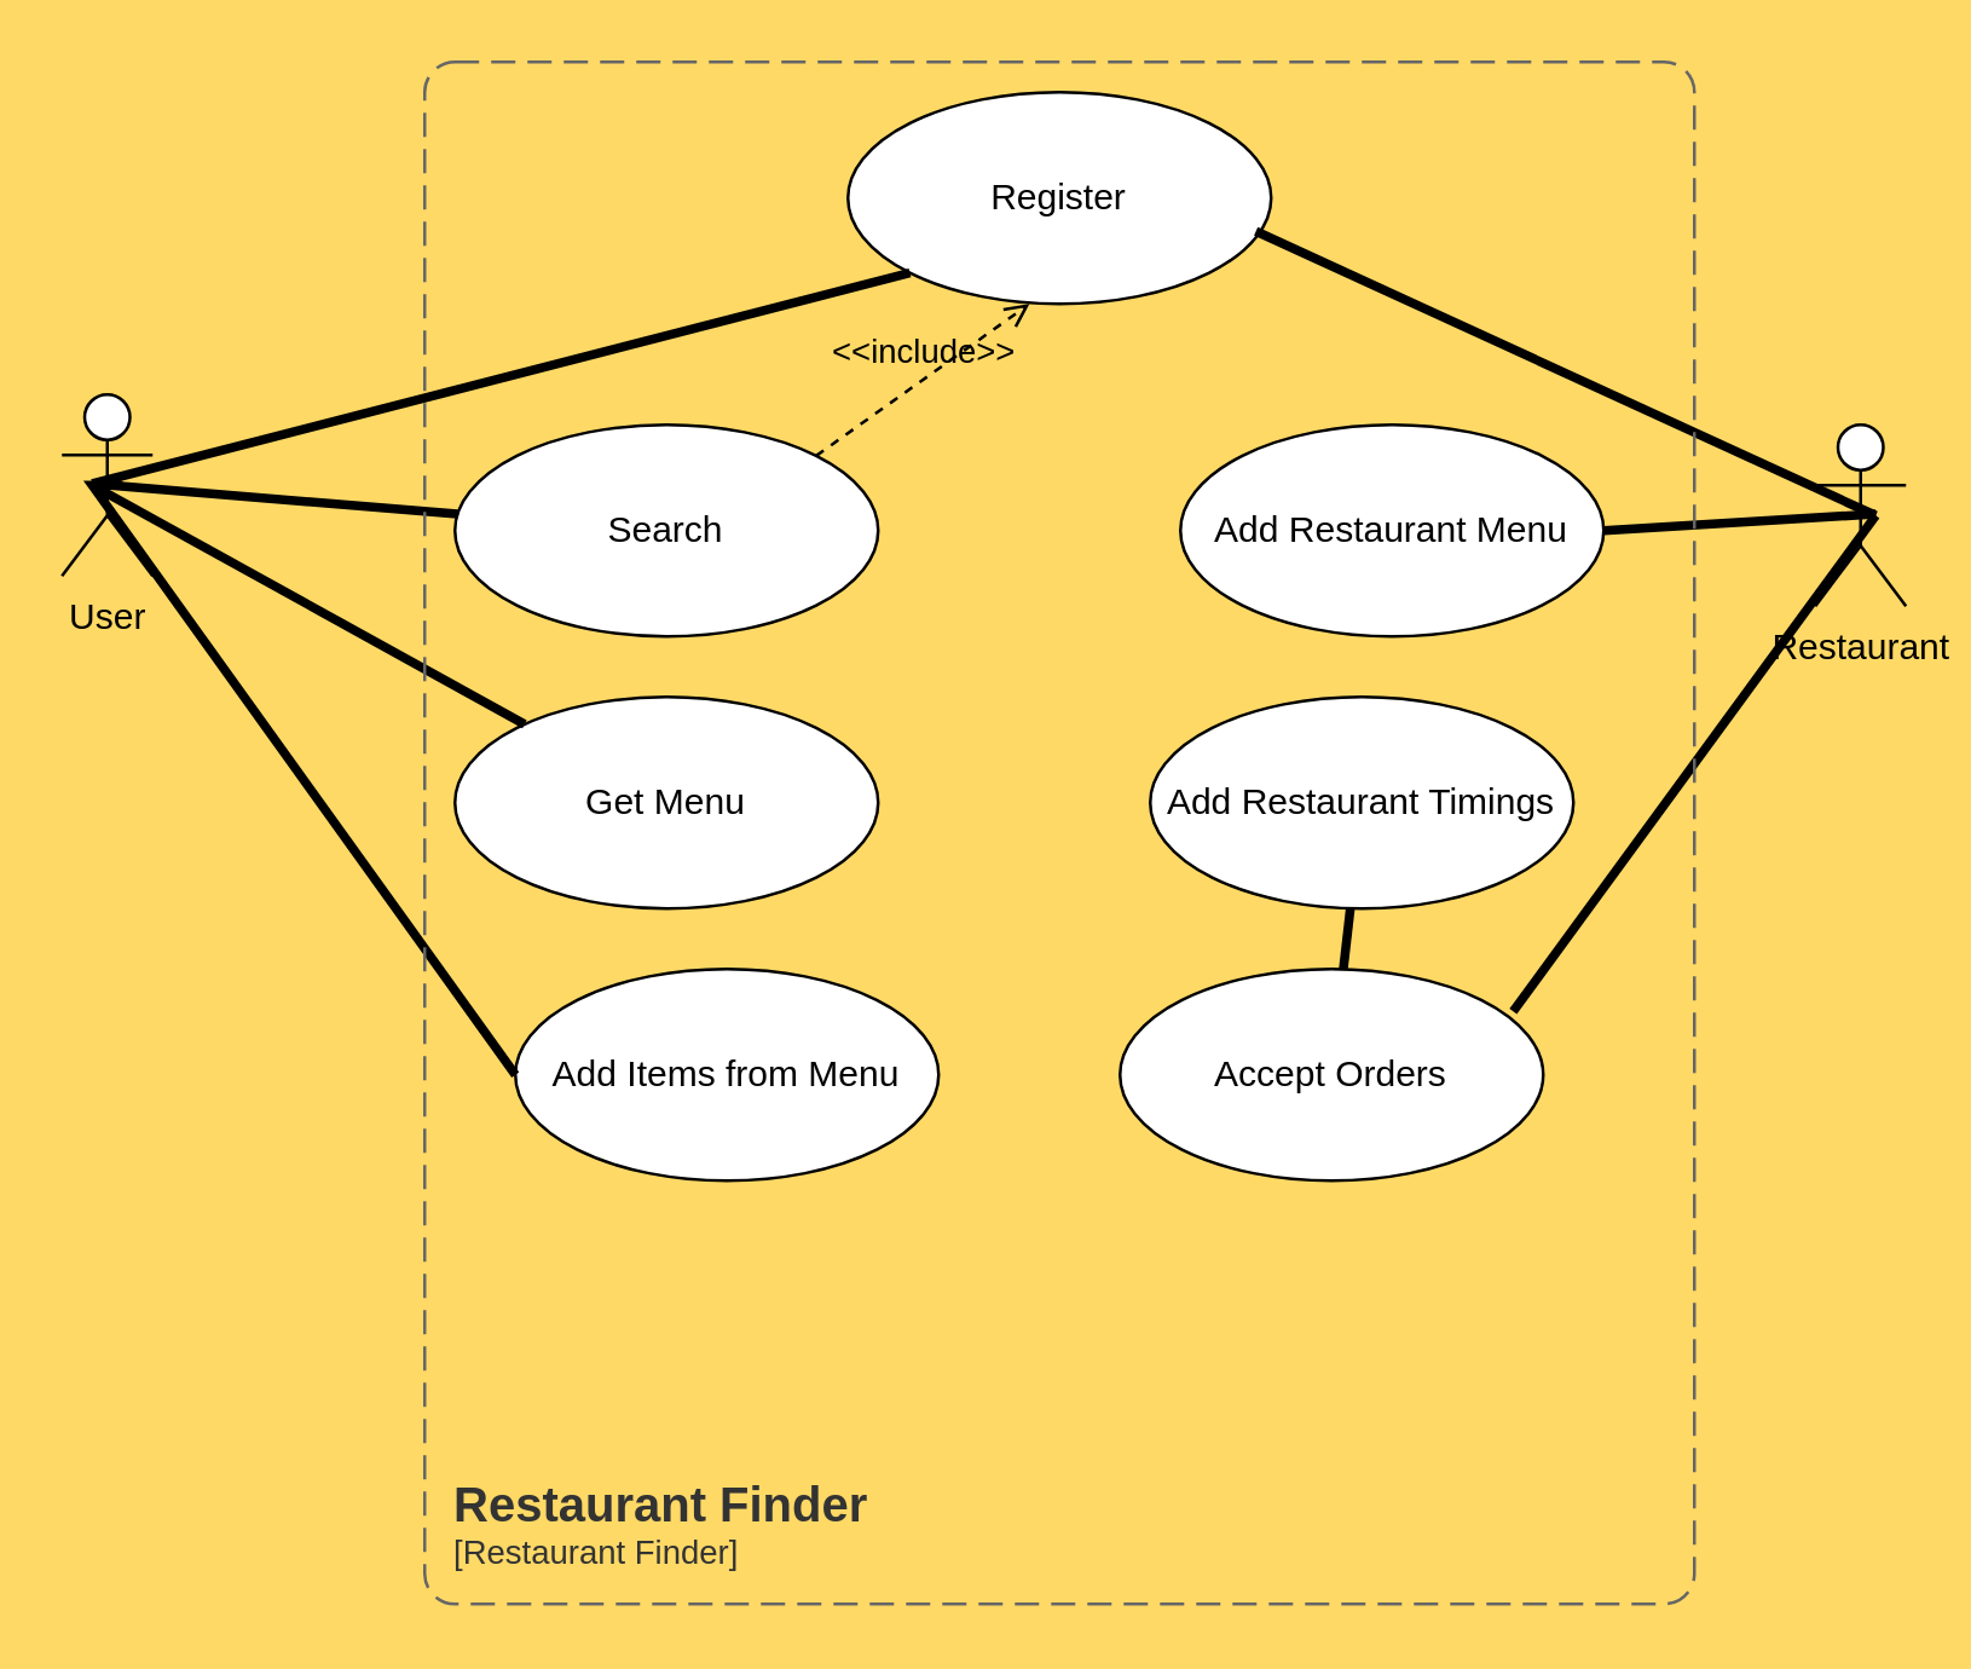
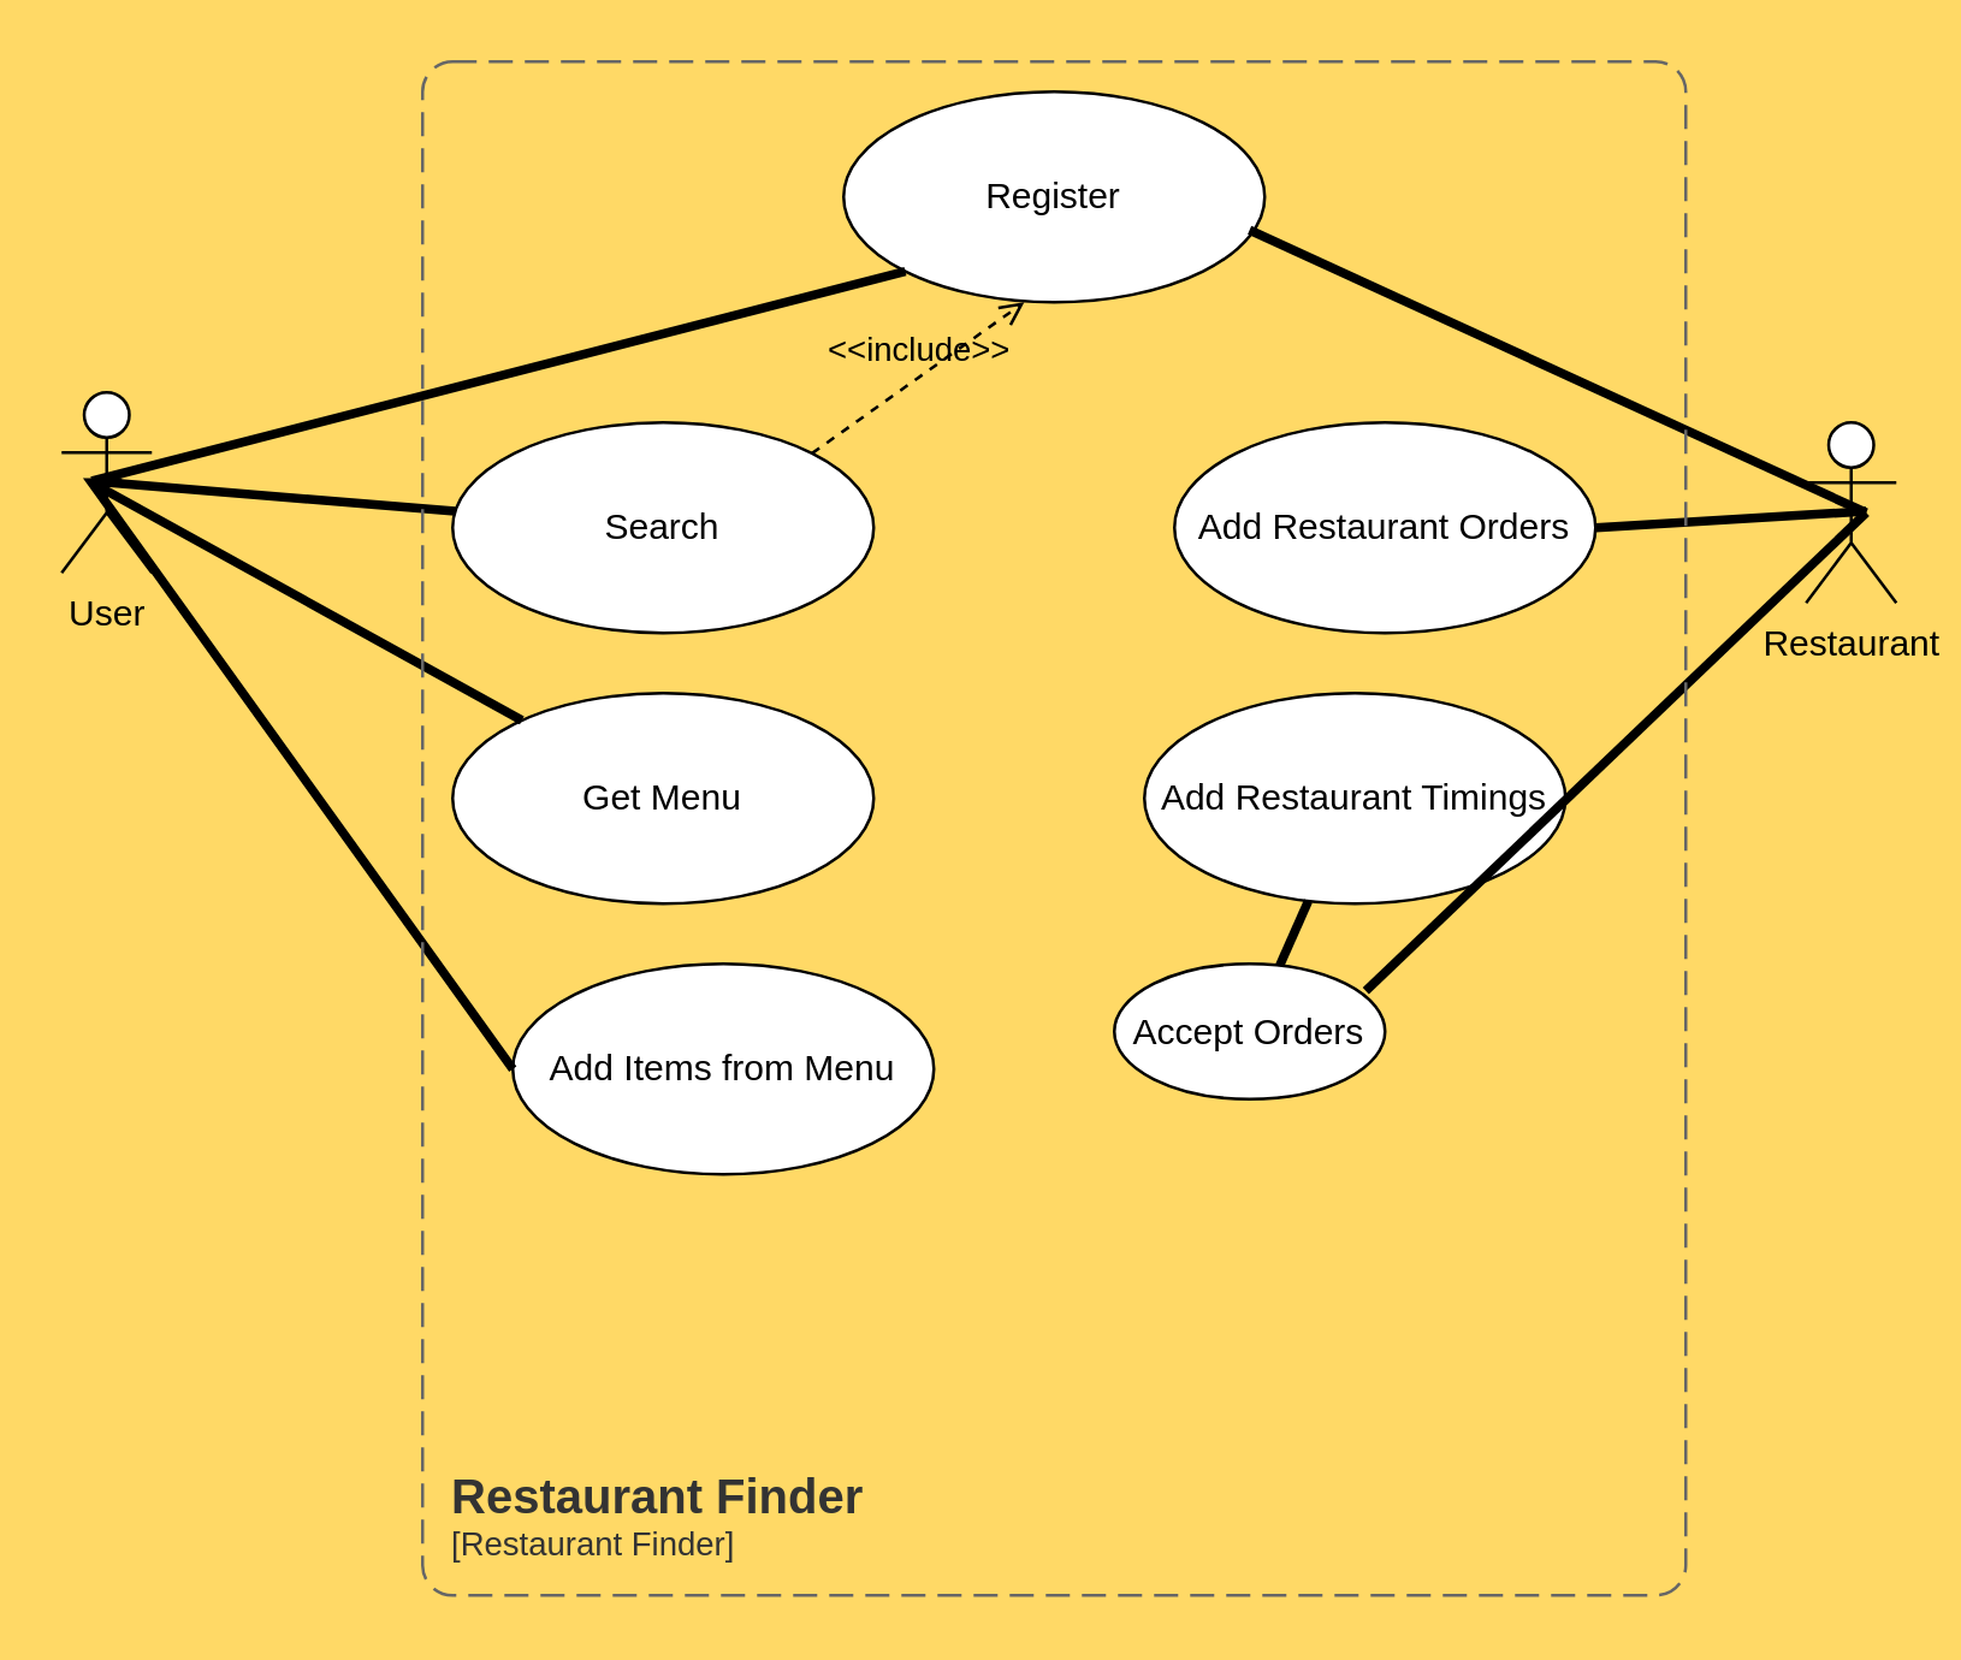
- <mxCell id="14" value="Add Restaurant Menu" style="ellipse;whiteSpace=wrap;html=1;" vertex="1" parent="1"><mxGeometry x="390" y="140" width="140" height="70" as="geometry" /></mxCell>
+ <mxCell id="14" value="Add Restaurant Orders" style="ellipse;whiteSpace=wrap;html=1;" vertex="1" parent="1"><mxGeometry x="390" y="140" width="140" height="70" as="geometry" /></mxCell>
- <mxCell id="17" value="Accept Orders" style="ellipse;whiteSpace=wrap;html=1;" vertex="1" parent="1"><mxGeometry x="370" y="320" width="140" height="70" as="geometry" /></mxCell>
+ <mxCell id="17" value="Accept Orders" style="ellipse;whiteSpace=wrap;html=1;" vertex="1" parent="1"><mxGeometry x="370" y="320" width="90" height="45" as="geometry" /></mxCell>
